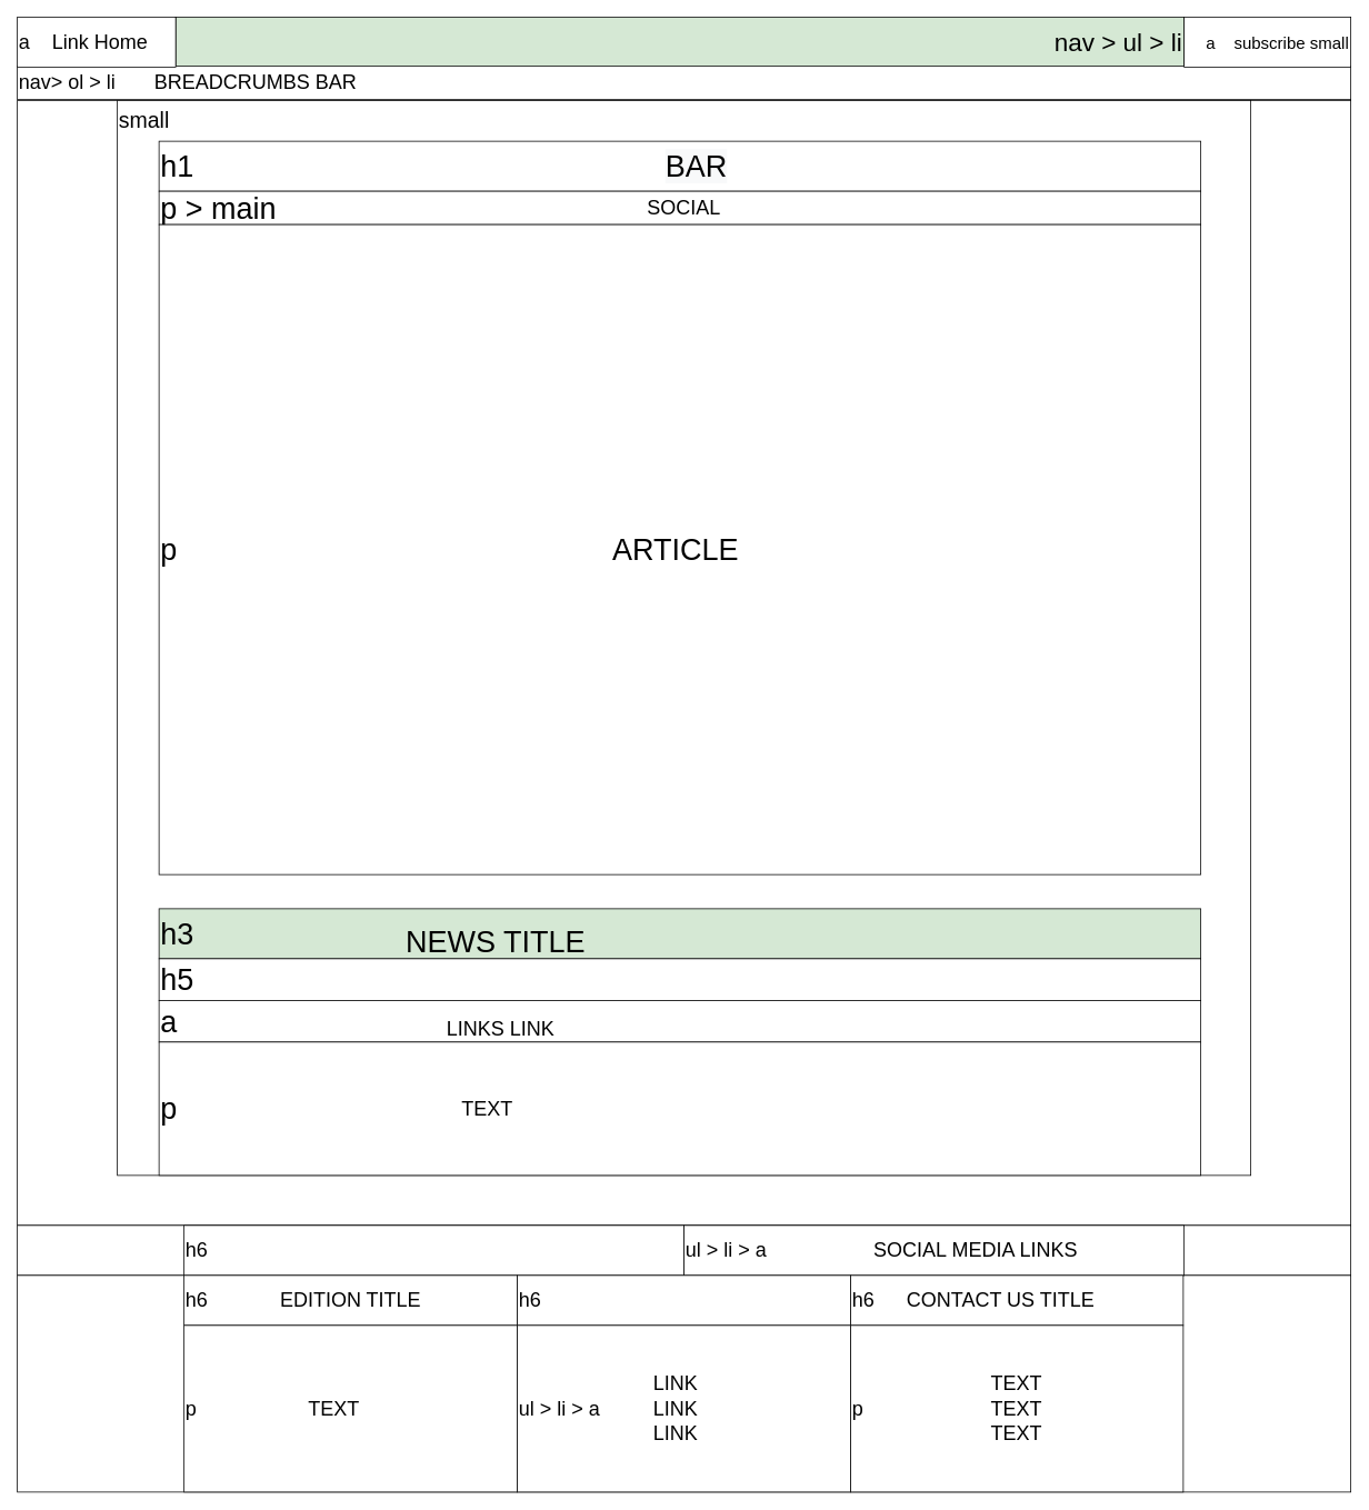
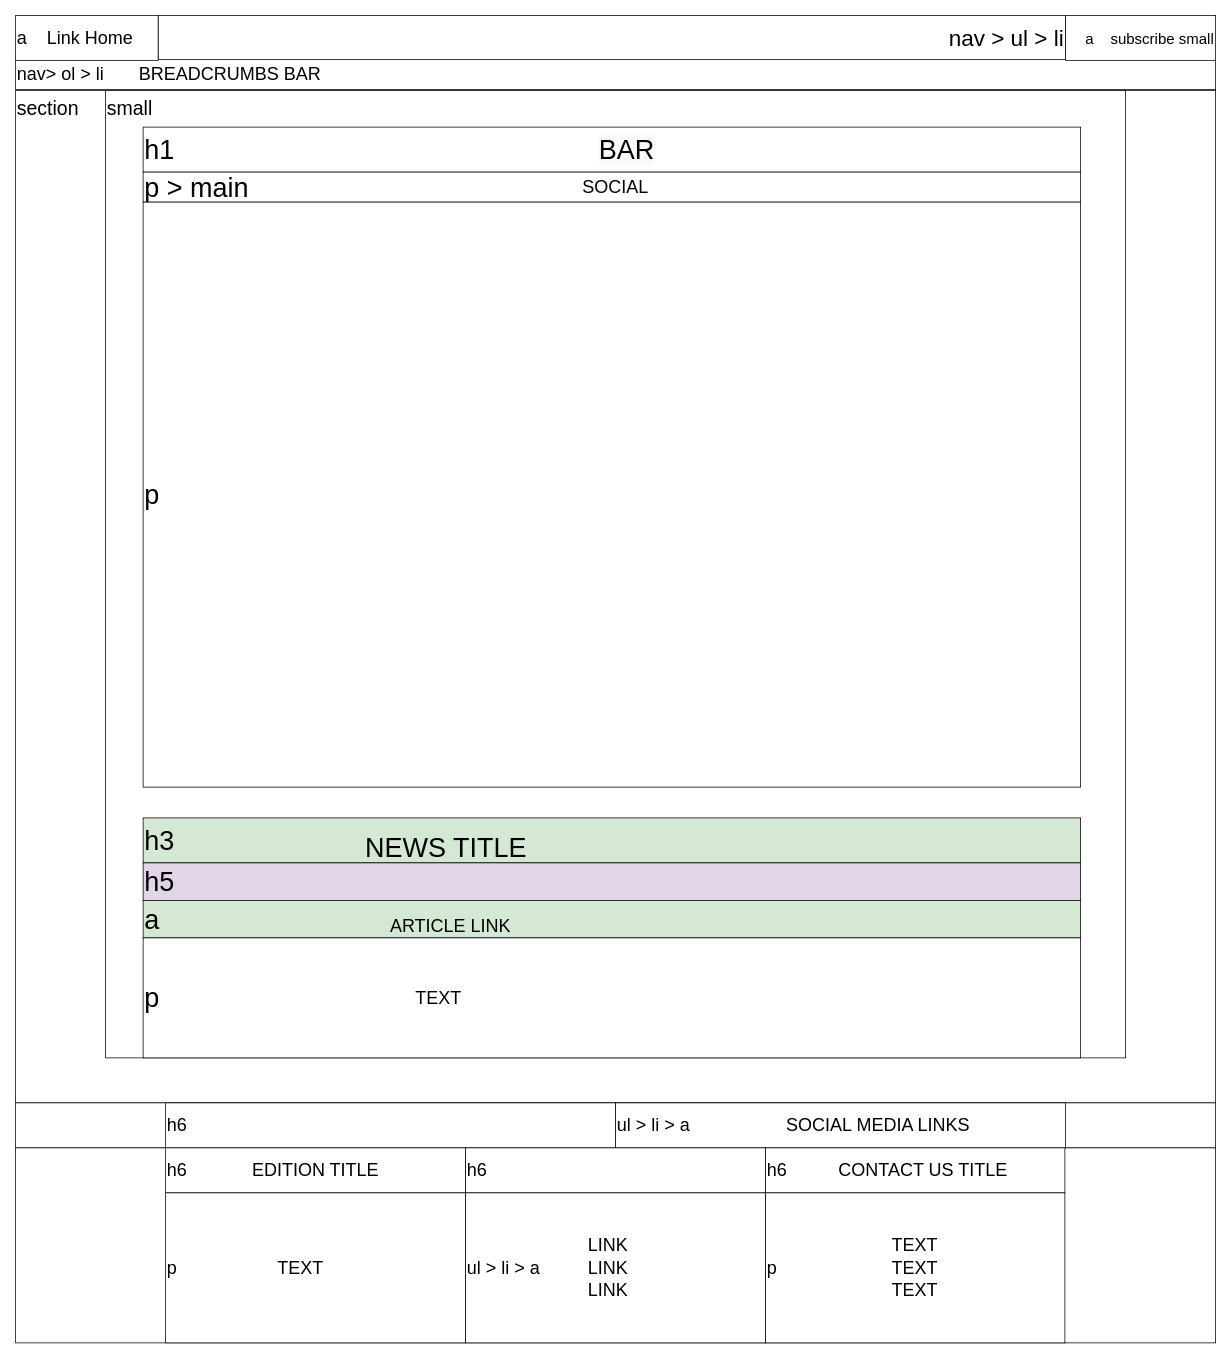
- <mxCell id="3" value="&lt;font style=&quot;font-size: 30px&quot;&gt;nav &amp;gt; ul &amp;gt; li&lt;/font&gt;" parent="1" style="rounded=0;whiteSpace=wrap;html=1;fillColor=#d5e8d4;align=right;" vertex="1"><mxGeometry as="geometry" x="210" width="1210" height="60" y="20" /></mxCell>
+ <mxCell id="3" value="&lt;font style=&quot;font-size: 30px&quot;&gt;nav &amp;gt; ul &amp;gt; li&lt;/font&gt;" parent="1" style="rounded=0;whiteSpace=wrap;html=1;fillColor=#ffffff;align=right;" vertex="1"><mxGeometry as="geometry" x="210" width="1210" height="60" y="20" /></mxCell>
+ <mxCell id="28" value="&lt;div align=&quot;left&quot; style=&quot;font-size: 26px&quot;&gt;&lt;font style=&quot;font-size: 26px&quot;&gt;section&lt;/font&gt;&lt;/div&gt;" parent="1" style="text;html=1;strokeColor=none;fillColor=none;align=left;verticalAlign=middle;whiteSpace=wrap;rounded=0;" vertex="1"><mxGeometry as="geometry" width="120" height="50" y="119" x="20" /></mxCell>
- <mxCell id="33" value="&lt;font style=&quot;font-size: 36px&quot;&gt;ARTICLE&lt;/font&gt;" parent="1" style="text;html=1;strokeColor=none;fillColor=none;align=center;verticalAlign=middle;whiteSpace=wrap;rounded=0;" vertex="1"><mxGeometry as="geometry" x="680" width="260" height="20" y="649" /></mxCell>
- <mxCell id="37" value="&lt;div align=&quot;left&quot;&gt;&lt;font style=&quot;font-size: 36px&quot;&gt;h5&lt;/font&gt;&lt;/div&gt;" parent="1" style="rounded=0;whiteSpace=wrap;html=1;align=left;" vertex="1"><mxGeometry as="geometry" x="190" width="1250" height="50" y="1150" /></mxCell>
+ <mxCell id="37" value="&lt;div align=&quot;left&quot;&gt;&lt;font style=&quot;font-size: 36px&quot;&gt;h5&lt;/font&gt;&lt;/div&gt;" parent="1" style="rounded=0;whiteSpace=wrap;html=1;align=left;fillColor=#e1d5e7;" vertex="1"><mxGeometry as="geometry" x="190" width="1250" height="50" y="1150" /></mxCell>
- <mxCell id="38" value="&lt;div align=&quot;left&quot;&gt;&lt;font style=&quot;font-size: 36px&quot;&gt;a&lt;/font&gt;&lt;/div&gt;" parent="1" style="rounded=0;whiteSpace=wrap;html=1;align=left;" vertex="1"><mxGeometry as="geometry" x="190" width="1250" height="50" y="1200" /></mxCell>
+ <mxCell id="38" value="&lt;div align=&quot;left&quot;&gt;&lt;font style=&quot;font-size: 36px&quot;&gt;a&lt;/font&gt;&lt;/div&gt;" parent="1" style="rounded=0;whiteSpace=wrap;html=1;align=left;fillColor=#d5e8d4;" vertex="1"><mxGeometry as="geometry" x="190" width="1250" height="50" y="1200" /></mxCell>
- <mxCell id="42" value="&lt;font style=&quot;font-size: 24px&quot;&gt;LINKS LINK&lt;/font&gt;" parent="1" style="text;html=1;strokeColor=none;fillColor=none;align=center;verticalAlign=middle;whiteSpace=wrap;rounded=0;" vertex="1"><mxGeometry as="geometry" x="490" width="220" height="20" y="1225" /></mxCell>
+ <mxCell id="42" value="&lt;font style=&quot;font-size: 24px&quot;&gt;ARTICLE LINK&lt;/font&gt;" parent="1" style="text;html=1;strokeColor=none;fillColor=none;align=center;verticalAlign=middle;whiteSpace=wrap;rounded=0;" vertex="1"><mxGeometry as="geometry" x="490" width="220" height="20" y="1225" /></mxCell>
- <mxCell id="21" value="CONTACT US TITLE" parent="1" style="text;html=1;strokeColor=none;fillColor=none;align=center;verticalAlign=middle;whiteSpace=wrap;rounded=0;fontSize=24;" vertex="1"><mxGeometry x="1070" y="1550" as="geometry" width="260" height="20" /></mxCell>
+ <mxCell id="21" value="CONTACT US TITLE" parent="1" style="text;html=1;strokeColor=none;fillColor=none;align=center;verticalAlign=middle;whiteSpace=wrap;rounded=0;fontSize=24;" vertex="1"><mxGeometry as="geometry" x="1100" width="260" height="20" y="1550" /></mxCell>
